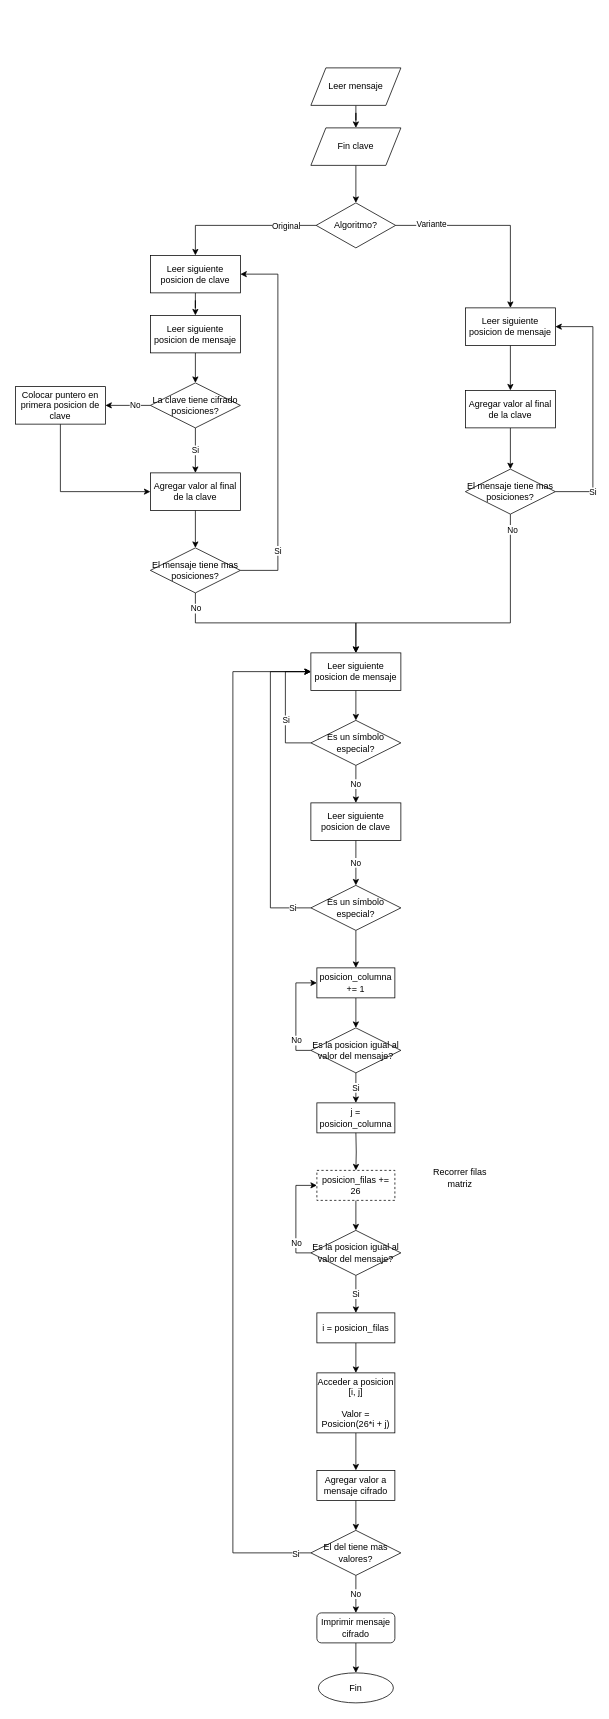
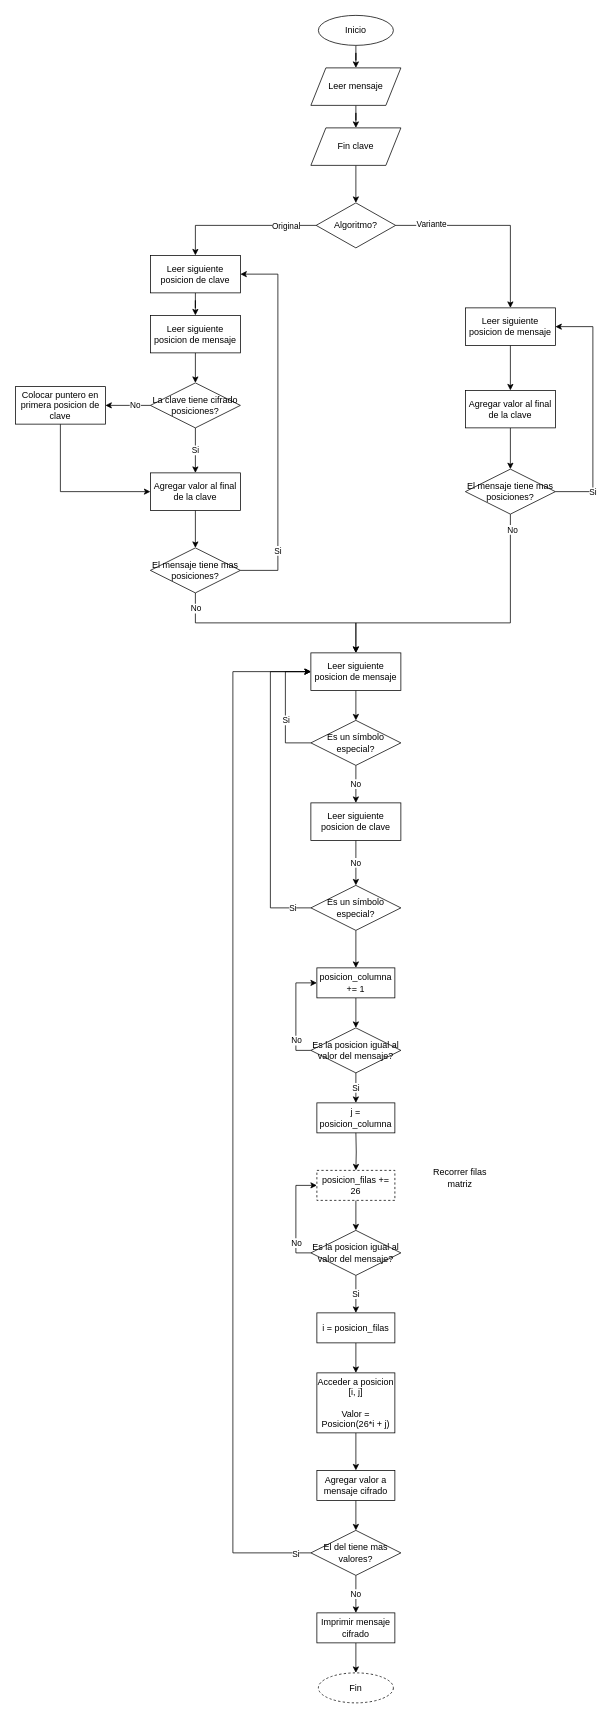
+ <mxCell id="3" value="Inicio" style="ellipse;whiteSpace=wrap;html=1;" vertex="1" parent="1"><mxGeometry x="424" y="20" width="100" height="40" as="geometry" /></mxCell>
+ <mxCell id="2" style="edgeStyle=orthogonalEdgeStyle;rounded=0;orthogonalLoop=1;jettySize=auto;html=1;exitX=0.5;exitY=1;exitDx=0;exitDy=0;" edge="1" parent="1" source="3" target="5"><mxGeometry relative="1" as="geometry" /></mxCell>
- <mxCell id="71" value="Imprimir mensaje cifrado" style="whiteSpace=wrap;html=1;rounded=1;" vertex="1" parent="1"><mxGeometry x="422" y="2150" width="104" height="40" as="geometry" /></mxCell>
+ <mxCell id="71" value="Imprimir mensaje cifrado" style="rounded=0;whiteSpace=wrap;html=1;" vertex="1" parent="1"><mxGeometry x="422" y="2150" width="104" height="40" as="geometry" /></mxCell>
- <mxCell id="76" value="Fin" style="ellipse;whiteSpace=wrap;html=1;" vertex="1" parent="1"><mxGeometry x="424" y="2230" width="100" height="40" as="geometry" /></mxCell>
+ <mxCell id="76" value="Fin" style="ellipse;whiteSpace=wrap;html=1;dashed=1;" vertex="1" parent="1"><mxGeometry x="424" y="2230" width="100" height="40" as="geometry" /></mxCell>
